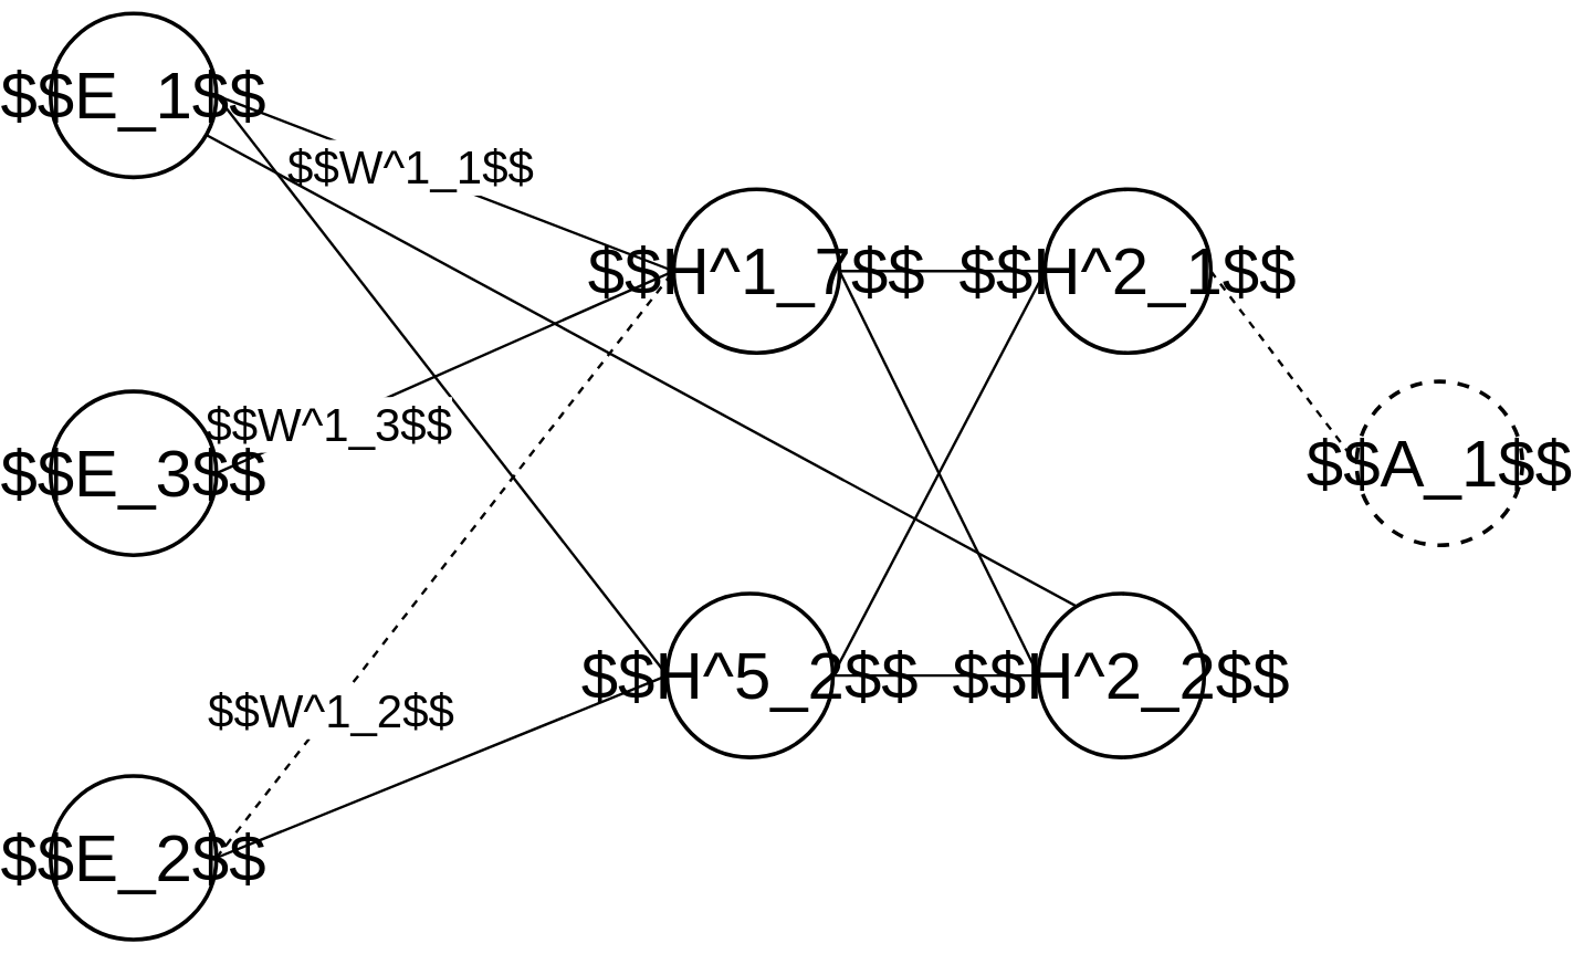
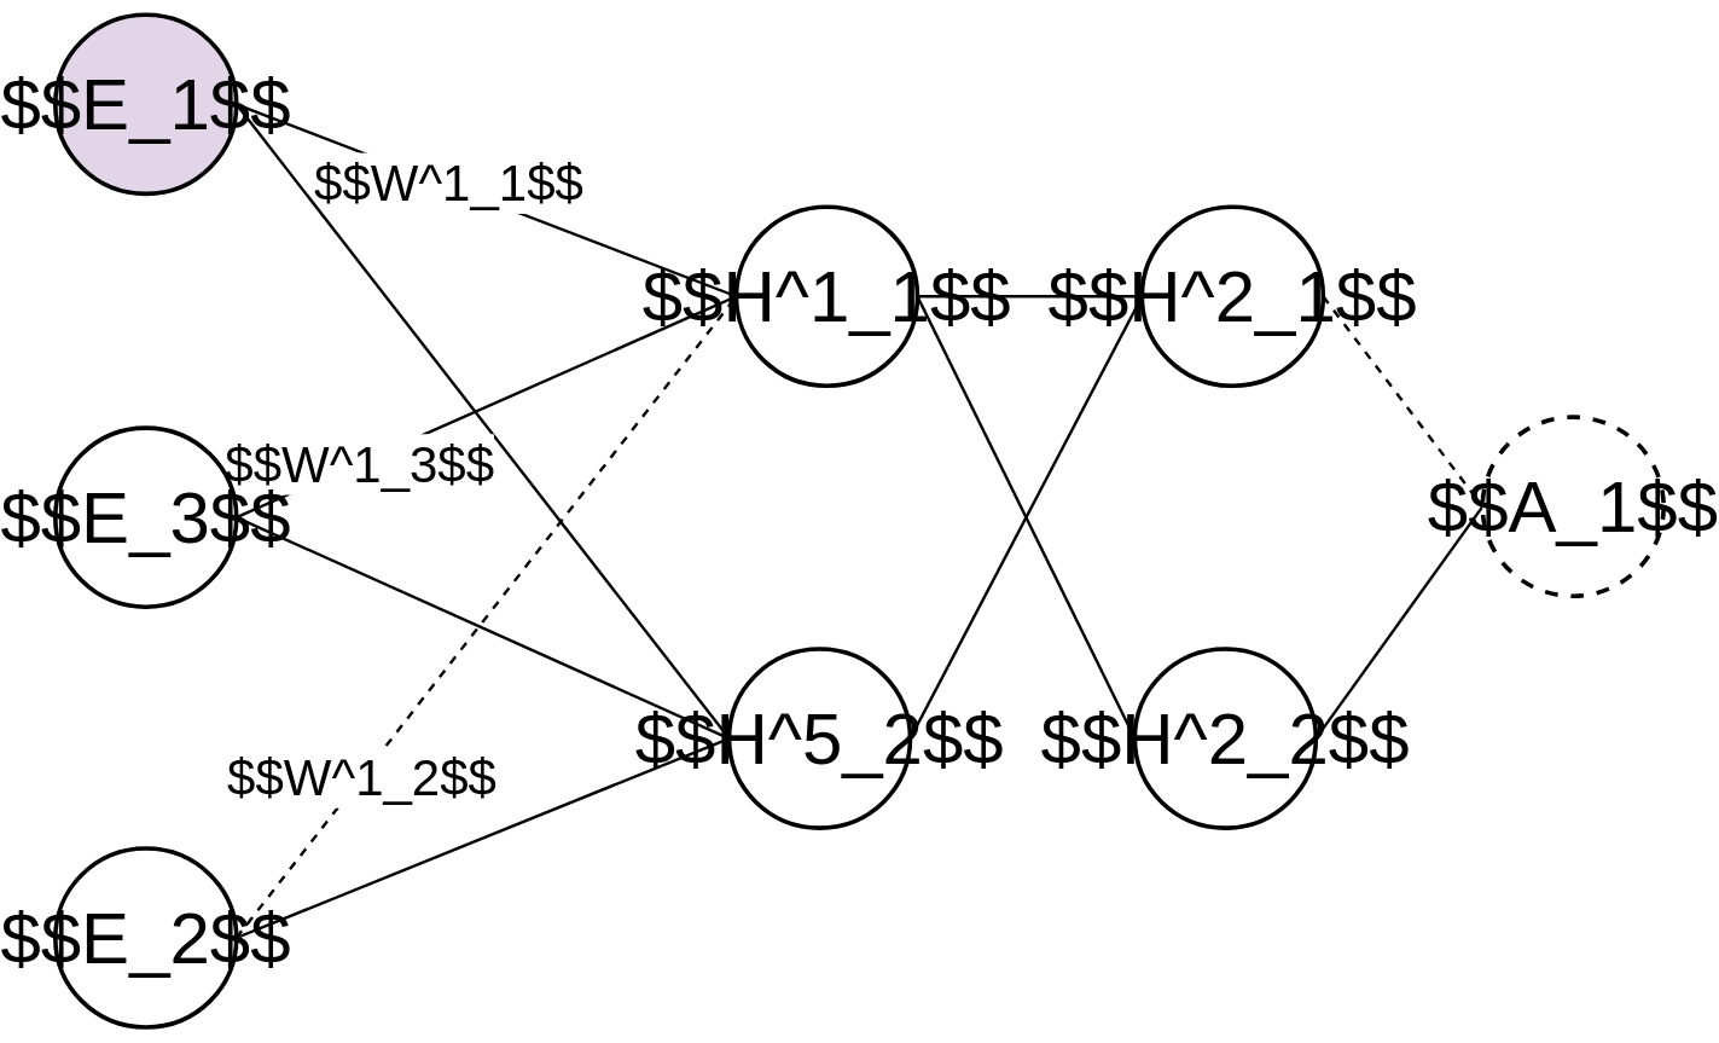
- <mxCell id="4" value="$$E_1$$" style="ellipse;whiteSpace=wrap;html=1;fontSize=100;strokeWidth=6;aspect=fixed;" parent="1" vertex="1"><mxGeometry x="20" width="250" height="246.88" as="geometry" y="20" /></mxCell>
+ <mxCell id="4" value="$$E_1$$" style="ellipse;whiteSpace=wrap;html=1;fontSize=100;strokeWidth=6;aspect=fixed;fillColor=#e1d5e7;" parent="1" vertex="1"><mxGeometry x="20" width="250" height="246.88" as="geometry" y="20" /></mxCell>
- <mxCell id="13" value="$$H^1_7$$" style="ellipse;whiteSpace=wrap;html=1;aspect=fixed;fontSize=100;strokeWidth=6;" parent="1" vertex="1"><mxGeometry x="960" y="285" width="250" height="246.88" as="geometry" /></mxCell>
+ <mxCell id="13" value="$$H^1_1$$" style="ellipse;whiteSpace=wrap;html=1;aspect=fixed;fontSize=100;strokeWidth=6;" parent="1" vertex="1"><mxGeometry x="960" y="285" width="250" height="246.88" as="geometry" /></mxCell>
- <mxCell id="19" style="edgeStyle=none;html=1;exitX=1;exitY=0.5;exitDx=0;exitDy=0;strokeWidth=4;fontSize=100;endArrow=none;endFill=0;" parent="1" source="20" target="4" edge="1"><mxGeometry relative="1" as="geometry" /></mxCell>
+ <mxCell id="19" style="edgeStyle=none;html=1;exitX=1;exitY=0.5;exitDx=0;exitDy=0;strokeWidth=4;fontSize=100;endArrow=none;endFill=0;entryX=0;entryY=0.5;entryDx=0;entryDy=0;" parent="1" source="20" target="21" edge="1"><mxGeometry relative="1" as="geometry" /></mxCell>
+ <mxCell id="8" style="edgeStyle=none;html=1;exitX=1;exitY=0.5;exitDx=0;exitDy=0;strokeColor=default;endArrow=none;endFill=0;entryX=0;entryY=0.5;entryDx=0;entryDy=0;fontSize=100;strokeWidth=4;" parent="1" source="10" target="16" edge="1"><mxGeometry relative="1" as="geometry"><mxPoint x="170" y="450" as="targetPoint" /></mxGeometry></mxCell>
- <mxCell id="15" style="edgeStyle=none;html=1;exitX=1;exitY=0.5;exitDx=0;exitDy=0;entryX=0;entryY=0.5;entryDx=0;entryDy=0;strokeColor=default;endArrow=none;endFill=0;fontSize=100;strokeWidth=4;" parent="1" source="16" target="20" edge="1"><mxGeometry relative="1" as="geometry" /></mxCell>
